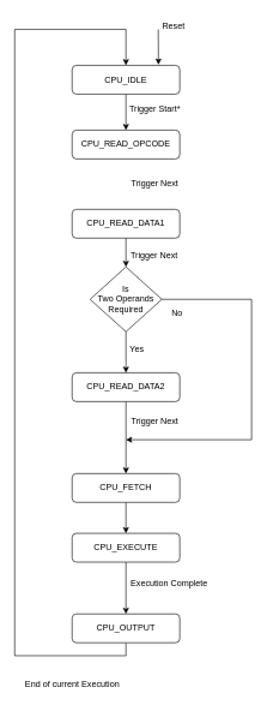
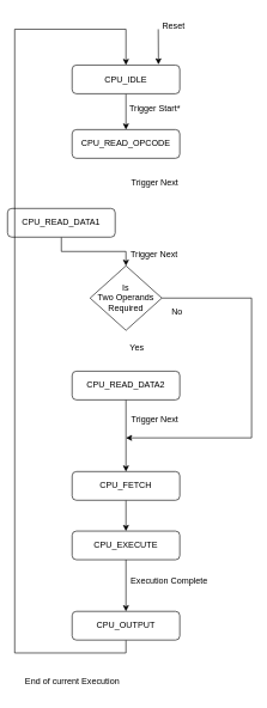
- <mxCell id="6" value="CPU_READ_DATA1" style="rounded=1;whiteSpace=wrap;html=1;fontSize=12;glass=0;strokeWidth=1;shadow=0;" vertex="1" parent="1"><mxGeometry x="100" y="290" width="150" height="40" as="geometry" /></mxCell>
+ <mxCell id="6" value="CPU_READ_DATA1" style="rounded=1;whiteSpace=wrap;html=1;fontSize=12;glass=0;strokeWidth=1;shadow=0;" vertex="1" parent="1"><mxGeometry x="10" y="290" width="150" height="40" as="geometry" /></mxCell>
- <mxCell id="15" style="edgeStyle=orthogonalEdgeStyle;rounded=0;orthogonalLoop=1;jettySize=auto;html=1;exitX=0.5;exitY=1;exitDx=0;exitDy=0;entryX=0.5;entryY=0;entryDx=0;entryDy=0;" edge="1" parent="1" source="17" target="8"><mxGeometry relative="1" as="geometry" /></mxCell>
